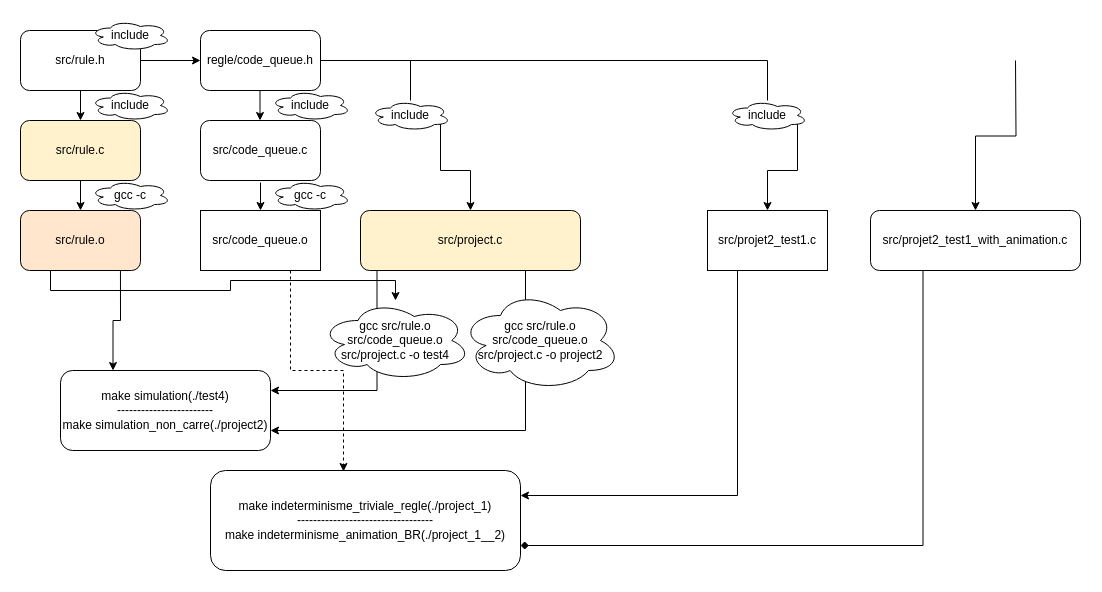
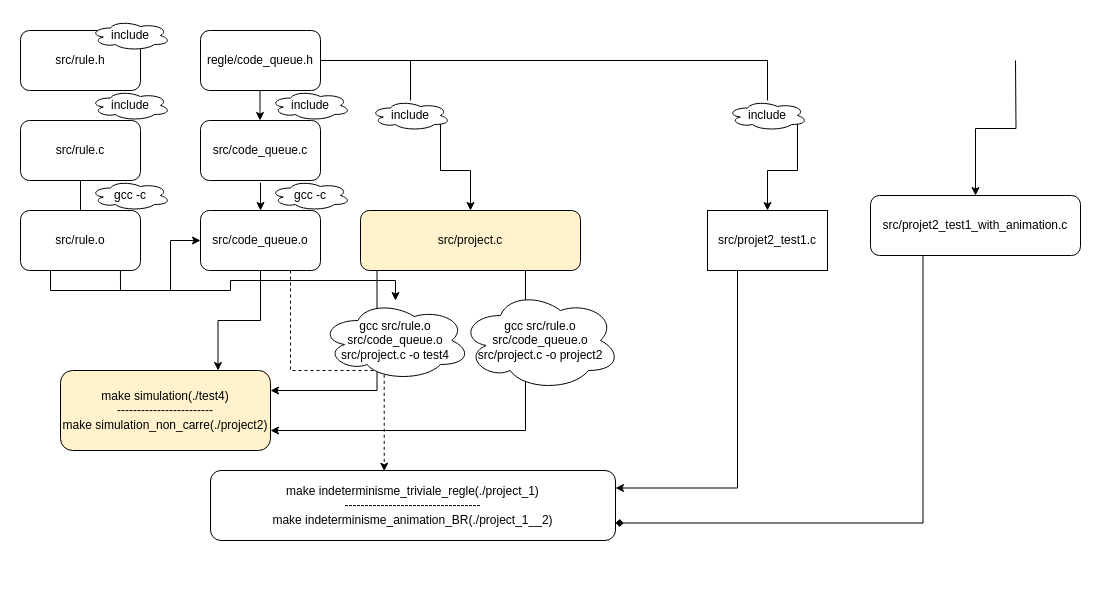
- <mxCell id="2" style="edgeStyle=orthogonalEdgeStyle;rounded=0;orthogonalLoop=1;jettySize=auto;html=1;exitX=1;exitY=0.5;exitDx=0;exitDy=0;entryX=0;entryY=0.5;entryDx=0;entryDy=0;" edge="1" parent="1" source="3" target="13"><mxGeometry relative="1" as="geometry" /></mxCell>
- <mxCell id="4" value="" style="edgeStyle=orthogonalEdgeStyle;rounded=0;orthogonalLoop=1;jettySize=auto;html=1;exitX=0.5;exitY=1;exitDx=0;exitDy=0;entryX=0.5;entryY=0;entryDx=0;entryDy=0;" edge="1" parent="1" source="3" target="5"><mxGeometry relative="1" as="geometry"><mxPoint x="420" y="330" as="targetPoint" /></mxGeometry></mxCell>
- <mxCell id="5" value="src/rule.c" style="rounded=1;whiteSpace=wrap;html=1;fillColor=#fff2cc;" vertex="1" parent="1"><mxGeometry x="20" y="120" width="120" height="60" as="geometry" /></mxCell>
+ <mxCell id="5" value="src/rule.c" style="rounded=1;whiteSpace=wrap;html=1;" vertex="1" parent="1"><mxGeometry x="20" y="120" width="120" height="60" as="geometry" /></mxCell>
- <mxCell id="9" value="" style="endArrow=classic;html=1;rounded=0;exitX=0.5;exitY=1;exitDx=0;exitDy=0;entryX=0.5;entryY=0;entryDx=0;entryDy=0;" edge="1" parent="1" source="5" target="8"><mxGeometry width="50" height="50" relative="1" as="geometry"><mxPoint x="310" y="160" as="sourcePoint" /><mxPoint x="310" y="190" as="targetPoint" /></mxGeometry></mxCell>
+ <mxCell id="9" value="" style="endArrow=none;html=1;rounded=0;exitX=0.5;exitY=1;exitDx=0;exitDy=0;entryX=0.5;entryY=0;entryDx=0;entryDy=0;" edge="1" parent="1" source="5" target="8"><mxGeometry width="50" height="50" relative="1" as="geometry"><mxPoint x="310" y="160" as="sourcePoint" /><mxPoint x="310" y="190" as="targetPoint" /></mxGeometry></mxCell>
- <mxCell id="8" value="src/rule.o" style="rounded=1;whiteSpace=wrap;html=1;fillColor=#ffe6cc;" vertex="1" parent="1"><mxGeometry x="20" y="210" width="120" height="60" as="geometry" /></mxCell>
+ <mxCell id="8" value="src/rule.o" style="rounded=1;whiteSpace=wrap;html=1;" vertex="1" parent="1"><mxGeometry x="20" y="210" width="120" height="60" as="geometry" /></mxCell>
- <mxCell id="18" value="src/code_queue.o" style="whiteSpace=wrap;html=1;rounded=0;" vertex="1" parent="1"><mxGeometry x="200" y="210" width="120" height="60" as="geometry" /></mxCell>
+ <mxCell id="18" value="src/code_queue.o" style="rounded=1;whiteSpace=wrap;html=1;" vertex="1" parent="1"><mxGeometry x="200" y="210" width="120" height="60" as="geometry" /></mxCell>
- <mxCell id="27" value="src/projet2_test1_with_animation.c" style="rounded=1;whiteSpace=wrap;html=1;" vertex="1" parent="1"><mxGeometry x="870" y="210" width="210" height="60" as="geometry" /></mxCell>
+ <mxCell id="27" value="src/projet2_test1_with_animation.c" style="rounded=1;whiteSpace=wrap;html=1;" vertex="1" parent="1"><mxGeometry x="870" y="195" width="210" height="60" as="geometry" /></mxCell>
+ <mxCell id="16" style="edgeStyle=orthogonalEdgeStyle;rounded=0;orthogonalLoop=1;jettySize=auto;html=1;exitX=0.5;exitY=1;exitDx=0;exitDy=0;entryX=0.75;entryY=0;entryDx=0;entryDy=0;" edge="1" parent="1" source="18" target="23"><mxGeometry relative="1" as="geometry" /></mxCell>
- <mxCell id="6" style="edgeStyle=orthogonalEdgeStyle;rounded=0;orthogonalLoop=1;jettySize=auto;html=1;exitX=0.833;exitY=1;exitDx=0;exitDy=0;entryX=0.25;entryY=0;entryDx=0;entryDy=0;exitPerimeter=0;" edge="1" parent="1" source="8" target="23"><mxGeometry relative="1" as="geometry" /></mxCell>
+ <mxCell id="6" style="edgeStyle=orthogonalEdgeStyle;rounded=0;orthogonalLoop=1;jettySize=auto;html=1;exitX=0.833;exitY=1;exitDx=0;exitDy=0;exitPerimeter=0;" edge="1" parent="1" source="8" target="18"><mxGeometry relative="1" as="geometry" /></mxCell>
- <mxCell id="23" value="&lt;div&gt;make simulation(./test4)&lt;/div&gt;&lt;div&gt;------------------------&lt;br&gt;&lt;/div&gt;&lt;div&gt;make simulation_non_carre(./project2)&lt;br&gt;&lt;/div&gt;" style="rounded=1;whiteSpace=wrap;html=1;" vertex="1" parent="1"><mxGeometry x="60" y="370" width="210" height="80" as="geometry" /></mxCell>
+ <mxCell id="23" value="&lt;div&gt;make simulation(./test4)&lt;/div&gt;&lt;div&gt;------------------------&lt;br&gt;&lt;/div&gt;&lt;div&gt;make simulation_non_carre(./project2)&lt;br&gt;&lt;/div&gt;" style="rounded=1;whiteSpace=wrap;html=1;fillColor=#fff2cc;" vertex="1" parent="1"><mxGeometry x="60" y="370" width="210" height="80" as="geometry" /></mxCell>
- <mxCell id="28" value="&lt;div&gt;make indeterminisme_triviale_regle(./project_1)&lt;/div&gt;&lt;div&gt;----------------------------------&lt;/div&gt;&lt;div&gt;make indeterminisme_animation_BR(./project_1__2)&lt;br&gt;&lt;/div&gt;" style="rounded=1;whiteSpace=wrap;html=1;" vertex="1" parent="1"><mxGeometry x="210" y="470" width="310" height="100" as="geometry" /></mxCell>
+ <mxCell id="28" value="&lt;div&gt;make indeterminisme_triviale_regle(./project_1)&lt;/div&gt;&lt;div&gt;----------------------------------&lt;/div&gt;&lt;div&gt;make indeterminisme_animation_BR(./project_1__2)&lt;br&gt;&lt;/div&gt;" style="rounded=1;whiteSpace=wrap;html=1;" vertex="1" parent="1"><mxGeometry x="210" y="470" width="405" height="70" as="geometry" /></mxCell>
